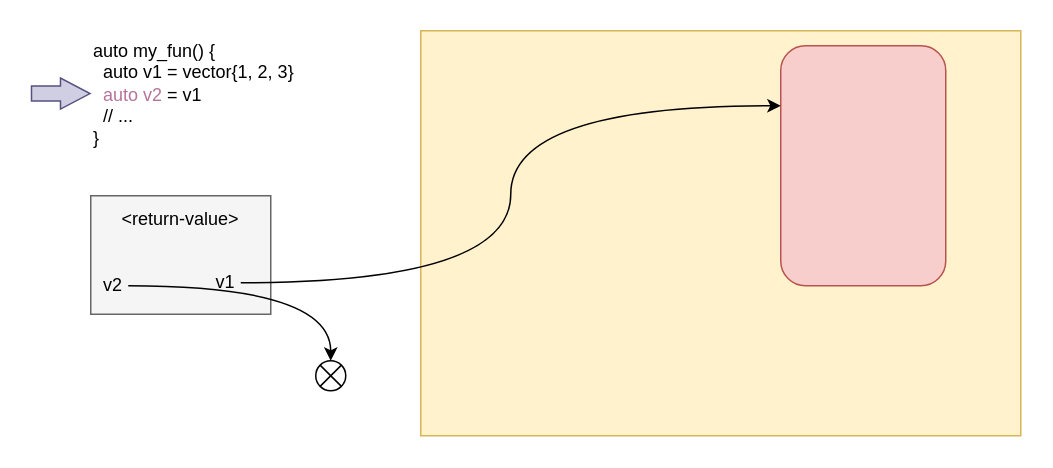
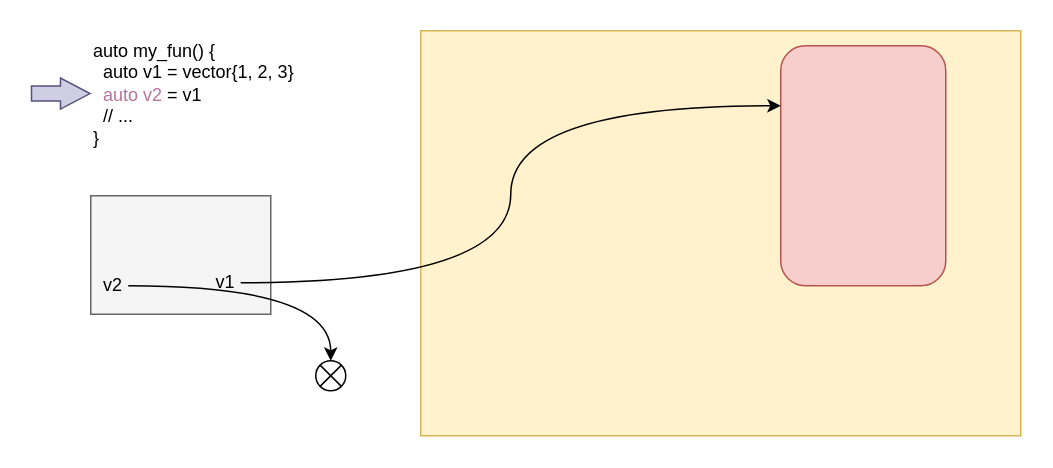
- <mxCell id="9" value="&amp;lt;return-value&amp;gt;" style="text;html=1;strokeColor=none;fillColor=none;align=center;verticalAlign=middle;whiteSpace=wrap;rounded=0;" parent="1" vertex="1"><mxGeometry x="60" y="136" width="120" height="20" as="geometry" /></mxCell>
